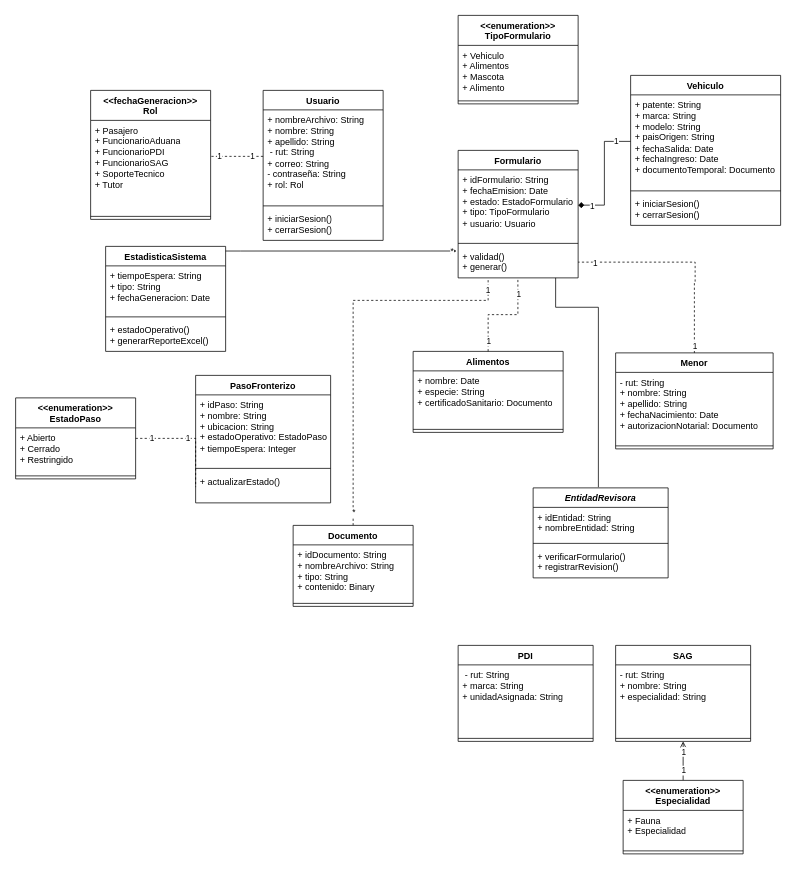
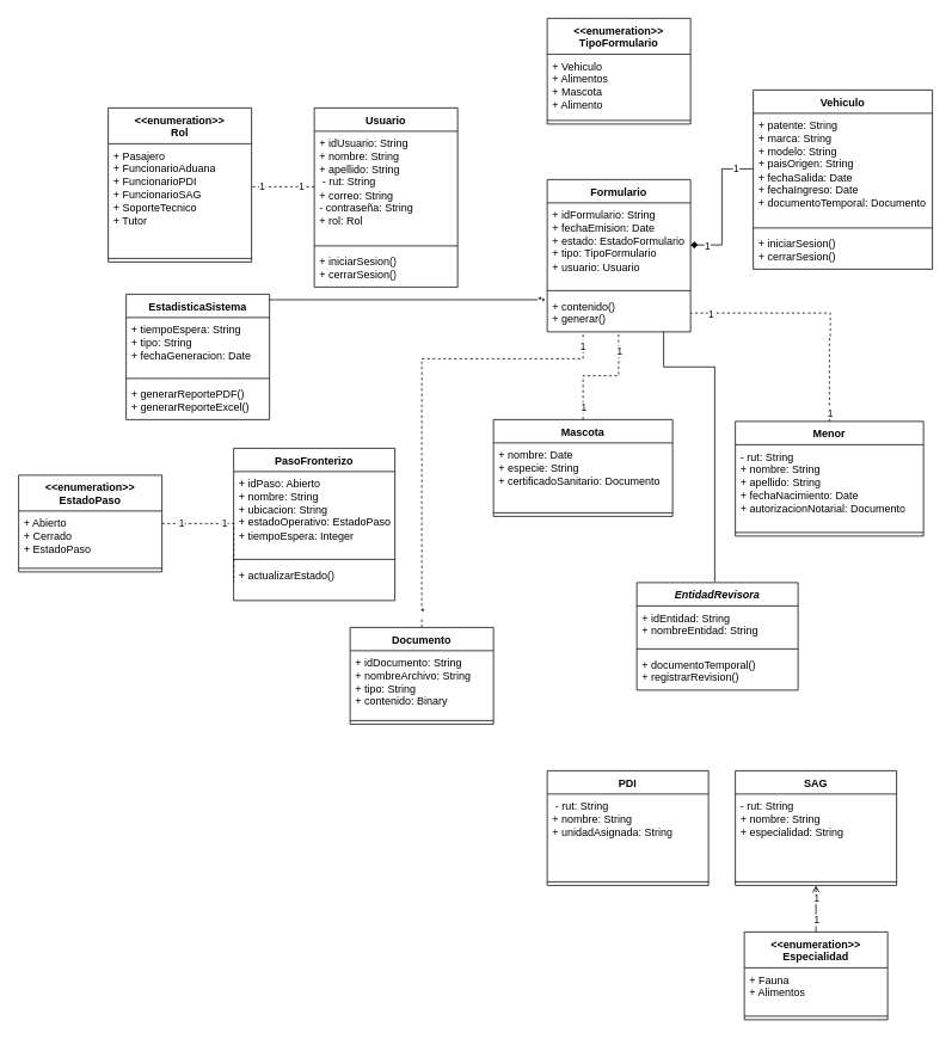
- <mxCell id="62" value="&amp;lt;&amp;lt;fechaGeneracion&amp;gt;&amp;gt;&lt;div&gt;Rol&lt;/div&gt;" style="swimlane;fontStyle=1;align=center;verticalAlign=top;childLayout=stackLayout;horizontal=1;startSize=40;horizontalStack=0;resizeParent=1;resizeParentMax=0;resizeLast=0;collapsible=1;marginBottom=0;whiteSpace=wrap;html=1;" parent="1" vertex="1"><mxGeometry x="120" y="120" width="160" height="172" as="geometry" /></mxCell>
+ <mxCell id="62" value="&amp;lt;&amp;lt;enumeration&amp;gt;&amp;gt;&lt;div&gt;Rol&lt;/div&gt;" style="swimlane;fontStyle=1;align=center;verticalAlign=top;childLayout=stackLayout;horizontal=1;startSize=40;horizontalStack=0;resizeParent=1;resizeParentMax=0;resizeLast=0;collapsible=1;marginBottom=0;whiteSpace=wrap;html=1;" parent="1" vertex="1"><mxGeometry x="120" y="120" width="160" height="172" as="geometry" /></mxCell>
- <mxCell id="9" value="+ nombreArchivo: String&lt;div&gt;+ nombre: String&lt;/div&gt;&lt;div&gt;+ apellido: String&lt;/div&gt;&lt;div&gt;&amp;nbsp;- rut: String&lt;/div&gt;&lt;div&gt;+ correo: String&lt;/div&gt;&lt;div&gt;- contraseña: String&lt;/div&gt;&lt;div&gt;+ rol: Rol&lt;/div&gt;" style="text;strokeColor=none;fillColor=none;align=left;verticalAlign=top;spacingLeft=4;spacingRight=4;overflow=hidden;rotatable=0;points=[[0,0.5],[1,0.5]];portConstraint=eastwest;whiteSpace=wrap;html=1;" parent="8" vertex="1"><mxGeometry y="26" width="160" height="124" as="geometry" /></mxCell>
+ <mxCell id="9" value="+ idUsuario: String&lt;div&gt;+ nombre: String&lt;/div&gt;&lt;div&gt;+ apellido: String&lt;/div&gt;&lt;div&gt;&amp;nbsp;- rut: String&lt;/div&gt;&lt;div&gt;+ correo: String&lt;/div&gt;&lt;div&gt;- contraseña: String&lt;/div&gt;&lt;div&gt;+ rol: Rol&lt;/div&gt;" style="text;strokeColor=none;fillColor=none;align=left;verticalAlign=top;spacingLeft=4;spacingRight=4;overflow=hidden;rotatable=0;points=[[0,0.5],[1,0.5]];portConstraint=eastwest;whiteSpace=wrap;html=1;" parent="8" vertex="1"><mxGeometry y="26" width="160" height="124" as="geometry" /></mxCell>
- <mxCell id="15" value="+ validad()&lt;div&gt;+ generar()&lt;/div&gt;" style="text;strokeColor=none;fillColor=none;align=left;verticalAlign=top;spacingLeft=4;spacingRight=4;overflow=hidden;rotatable=0;points=[[0,0.5],[1,0.5]];portConstraint=eastwest;whiteSpace=wrap;html=1;" parent="12" vertex="1"><mxGeometry y="128" width="160" height="42" as="geometry" /></mxCell>
+ <mxCell id="15" value="+ contenido()&lt;div&gt;+ generar()&lt;/div&gt;" style="text;strokeColor=none;fillColor=none;align=left;verticalAlign=top;spacingLeft=4;spacingRight=4;overflow=hidden;rotatable=0;points=[[0,0.5],[1,0.5]];portConstraint=eastwest;whiteSpace=wrap;html=1;" parent="12" vertex="1"><mxGeometry y="128" width="160" height="42" as="geometry" /></mxCell>
- <mxCell id="42" value="+ estadoOperativo()&lt;div&gt;+ generarReporteExcel()&lt;/div&gt;" style="text;strokeColor=none;fillColor=none;align=left;verticalAlign=top;spacingLeft=4;spacingRight=4;overflow=hidden;rotatable=0;points=[[0,0.5],[1,0.5]];portConstraint=eastwest;whiteSpace=wrap;html=1;" parent="39" vertex="1"><mxGeometry y="98" width="160" height="42" as="geometry" /></mxCell>
+ <mxCell id="42" value="+ generarReportePDF()&lt;div&gt;+ generarReporteExcel()&lt;/div&gt;" style="text;strokeColor=none;fillColor=none;align=left;verticalAlign=top;spacingLeft=4;spacingRight=4;overflow=hidden;rotatable=0;points=[[0,0.5],[1,0.5]];portConstraint=eastwest;whiteSpace=wrap;html=1;" parent="39" vertex="1"><mxGeometry y="98" width="160" height="42" as="geometry" /></mxCell>
- <mxCell id="26" value="Alimentos" style="swimlane;fontStyle=1;align=center;verticalAlign=top;childLayout=stackLayout;horizontal=1;startSize=26;horizontalStack=0;resizeParent=1;resizeParentMax=0;resizeLast=0;collapsible=1;marginBottom=0;whiteSpace=wrap;html=1;" parent="1" vertex="1"><mxGeometry x="550" y="468" width="200" height="108" as="geometry" /></mxCell>
+ <mxCell id="26" value="Mascota" style="swimlane;fontStyle=1;align=center;verticalAlign=top;childLayout=stackLayout;horizontal=1;startSize=26;horizontalStack=0;resizeParent=1;resizeParentMax=0;resizeLast=0;collapsible=1;marginBottom=0;whiteSpace=wrap;html=1;" parent="1" vertex="1"><mxGeometry x="550" y="468" width="200" height="108" as="geometry" /></mxCell>
- <mxCell id="36" value="+ idPaso: String&lt;div&gt;+ nombre: String&lt;/div&gt;&lt;div&gt;+ ubicacion: String&lt;/div&gt;&lt;div&gt;+ estadoOperativo: EstadoPaso&lt;/div&gt;&lt;div&gt;+ tiempoEspera: Integer&lt;/div&gt;" style="text;strokeColor=none;fillColor=none;align=left;verticalAlign=top;spacingLeft=4;spacingRight=4;overflow=hidden;rotatable=0;points=[[0,0.5],[1,0.5]];portConstraint=eastwest;whiteSpace=wrap;html=1;" parent="35" vertex="1"><mxGeometry y="26" width="180" height="94" as="geometry" /></mxCell>
+ <mxCell id="36" value="+ idPaso: Abierto&lt;div&gt;+ nombre: String&lt;/div&gt;&lt;div&gt;+ ubicacion: String&lt;/div&gt;&lt;div&gt;+ estadoOperativo: EstadoPaso&lt;/div&gt;&lt;div&gt;+ tiempoEspera: Integer&lt;/div&gt;" style="text;strokeColor=none;fillColor=none;align=left;verticalAlign=top;spacingLeft=4;spacingRight=4;overflow=hidden;rotatable=0;points=[[0,0.5],[1,0.5]];portConstraint=eastwest;whiteSpace=wrap;html=1;" parent="35" vertex="1"><mxGeometry y="26" width="180" height="94" as="geometry" /></mxCell>
- <mxCell id="72" value="+ Abierto&lt;div&gt;+ Cerrado&lt;/div&gt;&lt;div&gt;+ Restringido&lt;/div&gt;" style="text;strokeColor=none;fillColor=none;align=left;verticalAlign=top;spacingLeft=4;spacingRight=4;overflow=hidden;rotatable=0;points=[[0,0.5],[1,0.5]];portConstraint=eastwest;whiteSpace=wrap;html=1;" parent="71" vertex="1"><mxGeometry y="40" width="160" height="60" as="geometry" /></mxCell>
+ <mxCell id="72" value="+ Abierto&lt;div&gt;+ Cerrado&lt;/div&gt;&lt;div&gt;+ EstadoPaso&lt;/div&gt;" style="text;strokeColor=none;fillColor=none;align=left;verticalAlign=top;spacingLeft=4;spacingRight=4;overflow=hidden;rotatable=0;points=[[0,0.5],[1,0.5]];portConstraint=eastwest;whiteSpace=wrap;html=1;" parent="71" vertex="1"><mxGeometry y="40" width="160" height="60" as="geometry" /></mxCell>
- <mxCell id="53" value="+ verificarFormulario()&lt;div&gt;+ registrarRevision()&lt;/div&gt;" style="text;strokeColor=none;fillColor=none;align=left;verticalAlign=top;spacingLeft=4;spacingRight=4;overflow=hidden;rotatable=0;points=[[0,0.5],[1,0.5]];portConstraint=eastwest;whiteSpace=wrap;html=1;" parent="50" vertex="1"><mxGeometry y="78" width="180" height="42" as="geometry" /></mxCell>
+ <mxCell id="53" value="+ documentoTemporal()&lt;div&gt;+ registrarRevision()&lt;/div&gt;" style="text;strokeColor=none;fillColor=none;align=left;verticalAlign=top;spacingLeft=4;spacingRight=4;overflow=hidden;rotatable=0;points=[[0,0.5],[1,0.5]];portConstraint=eastwest;whiteSpace=wrap;html=1;" parent="50" vertex="1"><mxGeometry y="78" width="180" height="42" as="geometry" /></mxCell>
- <mxCell id="55" value="&amp;nbsp;- rut: String&lt;div&gt;+ marca: String&lt;/div&gt;&lt;div&gt;+ unidadAsignada: String&lt;/div&gt;" style="text;strokeColor=none;fillColor=none;align=left;verticalAlign=top;spacingLeft=4;spacingRight=4;overflow=hidden;rotatable=0;points=[[0,0.5],[1,0.5]];portConstraint=eastwest;whiteSpace=wrap;html=1;" parent="54" vertex="1"><mxGeometry y="26" width="180" height="94" as="geometry" /></mxCell>
+ <mxCell id="55" value="&amp;nbsp;- rut: String&lt;div&gt;+ nombre: String&lt;/div&gt;&lt;div&gt;+ unidadAsignada: String&lt;/div&gt;" style="text;strokeColor=none;fillColor=none;align=left;verticalAlign=top;spacingLeft=4;spacingRight=4;overflow=hidden;rotatable=0;points=[[0,0.5],[1,0.5]];portConstraint=eastwest;whiteSpace=wrap;html=1;" parent="54" vertex="1"><mxGeometry y="26" width="180" height="94" as="geometry" /></mxCell>
- <mxCell id="81" value="+ Fauna&lt;div&gt;+ Especialidad&lt;/div&gt;" style="text;strokeColor=none;fillColor=none;align=left;verticalAlign=top;spacingLeft=4;spacingRight=4;overflow=hidden;rotatable=0;points=[[0,0.5],[1,0.5]];portConstraint=eastwest;whiteSpace=wrap;html=1;" parent="80" vertex="1"><mxGeometry y="40" width="160" height="50" as="geometry" /></mxCell>
+ <mxCell id="81" value="+ Fauna&lt;div&gt;+ Alimentos&lt;/div&gt;" style="text;strokeColor=none;fillColor=none;align=left;verticalAlign=top;spacingLeft=4;spacingRight=4;overflow=hidden;rotatable=0;points=[[0,0.5],[1,0.5]];portConstraint=eastwest;whiteSpace=wrap;html=1;" parent="80" vertex="1"><mxGeometry y="40" width="160" height="50" as="geometry" /></mxCell>
